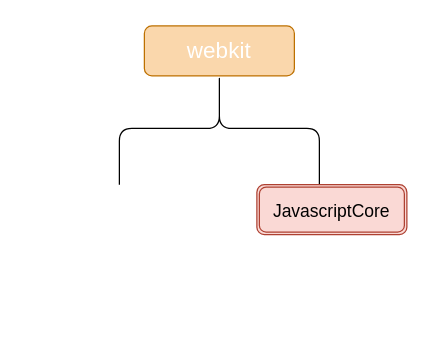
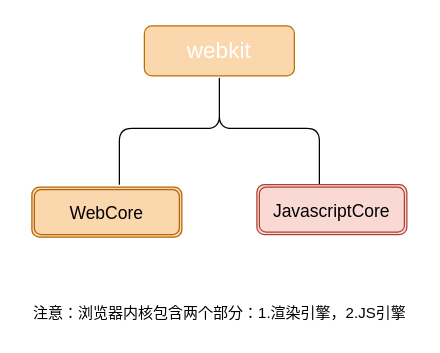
+ <mxCell id="4" value="&lt;font style=&quot;font-size: 14px&quot;&gt;WebCore&lt;/font&gt;" style="shape=ext;double=1;rounded=1;whiteSpace=wrap;html=1;fontSize=18;fillColor=#fad7ac;strokeColor=#b46504;fontColor=#000000;fontFamily=Helvetica;" parent="1" vertex="1"><mxGeometry x="25" y="149" width="120" height="40" as="geometry" /></mxCell>
- <mxCell id="6" value="渲染引擎" style="text;html=1;strokeColor=none;fillColor=none;align=center;verticalAlign=middle;whiteSpace=wrap;rounded=0;fontFamily=Helvetica;fontSize=14;fontColor=#FFFFFF;" parent="1" vertex="1"><mxGeometry x="45" y="189" width="60" height="30" as="geometry" /></mxCell>
+ <mxCell id="8" value="注意：浏览器内核包含两个部分：1.渲染引擎，2.JS引擎" style="text;html=1;align=center;verticalAlign=middle;resizable=0;points=[];autosize=1;strokeColor=none;fillColor=none;" parent="1" vertex="1"><mxGeometry x="20" y="240" width="310" height="20" as="geometry" /></mxCell>
